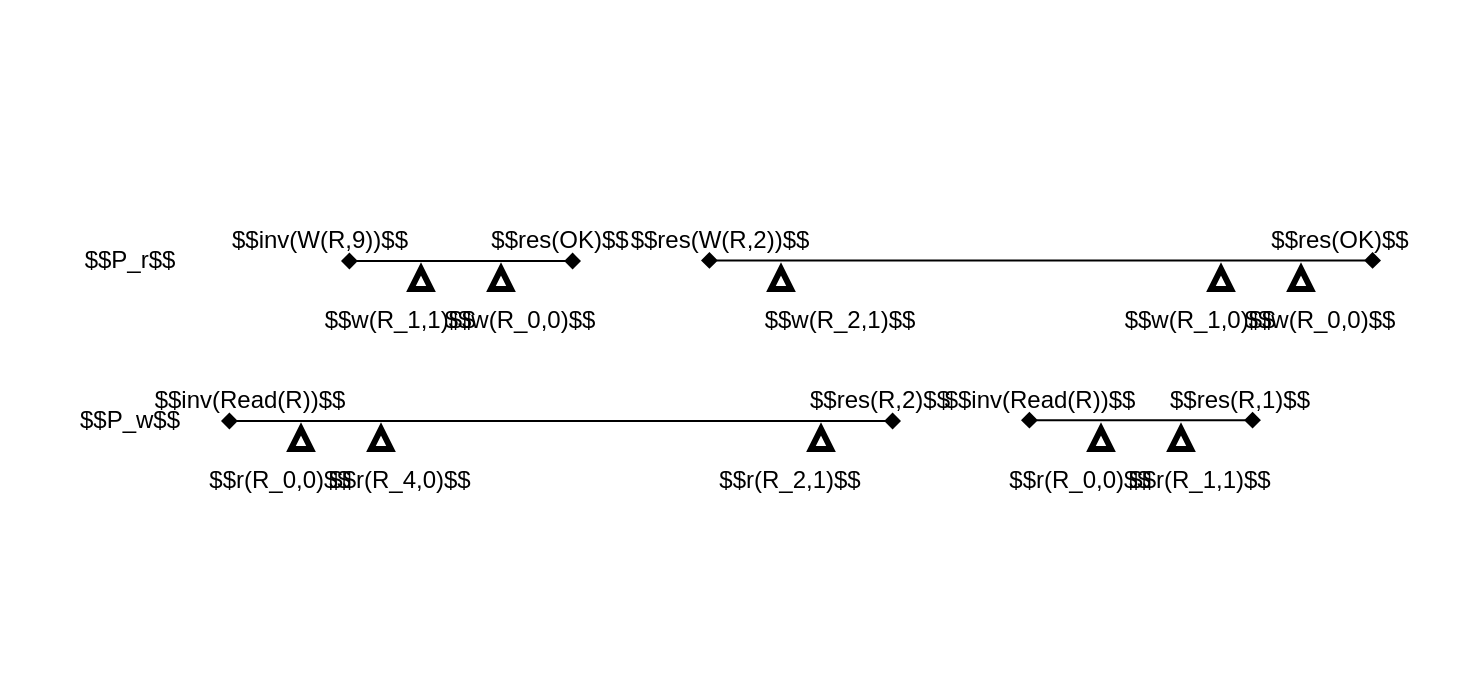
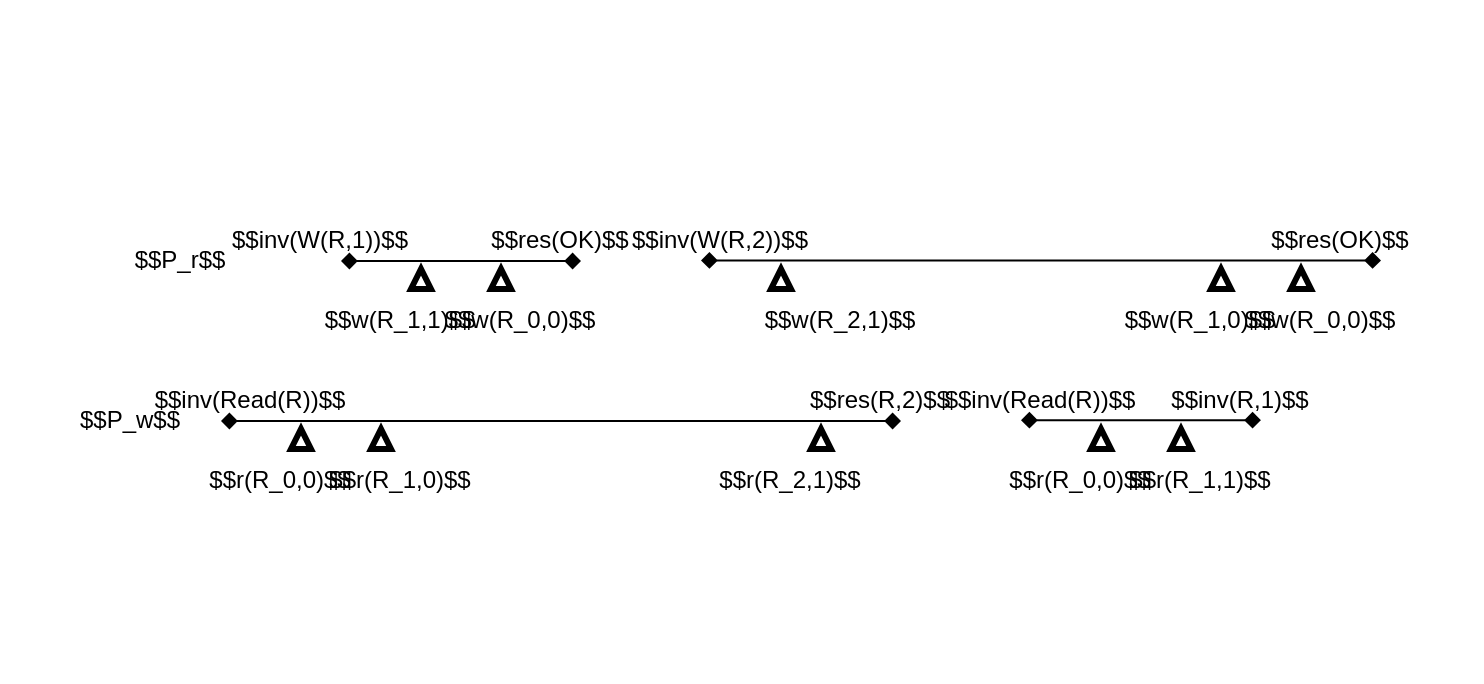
- <mxCell id="4" value="$$inv(W(R,9))$$" style="rounded=0;whiteSpace=wrap;html=1;fillColor=none;strokeColor=none;" parent="1" vertex="1"><mxGeometry x="120" y="110" width="80" height="20" as="geometry" /></mxCell>
+ <mxCell id="4" value="$$inv(W(R,1))$$" style="rounded=0;whiteSpace=wrap;html=1;fillColor=none;strokeColor=none;" parent="1" vertex="1"><mxGeometry x="120" y="110" width="80" height="20" as="geometry" /></mxCell>
- <mxCell id="24" value="$$res(W(R,2))$$" style="rounded=0;whiteSpace=wrap;html=1;fillColor=none;strokeColor=none;" parent="1" vertex="1"><mxGeometry x="320" y="110" width="80" height="20" as="geometry" /></mxCell>
+ <mxCell id="24" value="$$inv(W(R,2))$$" style="rounded=0;whiteSpace=wrap;html=1;fillColor=none;strokeColor=none;" parent="1" vertex="1"><mxGeometry x="320" y="110" width="80" height="20" as="geometry" /></mxCell>
- <mxCell id="7" value="$$P_r$$" style="rounded=0;whiteSpace=wrap;html=1;fillColor=none;strokeColor=none;" parent="1" vertex="1"><mxGeometry x="45" y="110" width="40" height="40" as="geometry" /></mxCell>
+ <mxCell id="7" value="$$P_r$$" style="rounded=0;whiteSpace=wrap;html=1;fillColor=none;strokeColor=none;" parent="1" vertex="1"><mxGeometry x="70" y="110" width="40" height="40" as="geometry" /></mxCell>
- <mxCell id="10" value="$$res(R,1)$$" style="rounded=0;whiteSpace=wrap;html=1;fillColor=none;strokeColor=none;" parent="1" vertex="1"><mxGeometry x="580" y="190" width="80" height="20" as="geometry" /></mxCell>
+ <mxCell id="10" value="$$inv(R,1)$$" style="rounded=0;whiteSpace=wrap;html=1;fillColor=none;strokeColor=none;" parent="1" vertex="1"><mxGeometry x="580" y="190" width="80" height="20" as="geometry" /></mxCell>
- <mxCell id="33" value="$$r(R_4,0)$$" style="rounded=0;whiteSpace=wrap;html=1;fillColor=none;strokeColor=none;" parent="1" vertex="1"><mxGeometry x="170" y="230" width="60" height="20" as="geometry" /></mxCell>
+ <mxCell id="33" value="$$r(R_1,0)$$" style="rounded=0;whiteSpace=wrap;html=1;fillColor=none;strokeColor=none;" parent="1" vertex="1"><mxGeometry x="170" y="230" width="60" height="20" as="geometry" /></mxCell>
